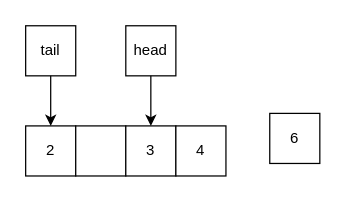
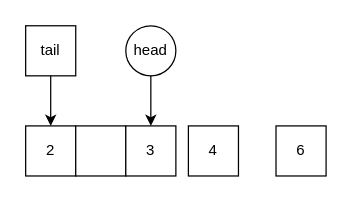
- <mxCell id="11" value="head" style="rounded=0;whiteSpace=wrap;html=1;" vertex="1" parent="10"><mxGeometry width="40" height="40" as="geometry" /></mxCell>
+ <mxCell id="11" value="head" style="ellipse;whiteSpace=wrap;html=1;" vertex="1" parent="10"><mxGeometry width="40" height="40" as="geometry" /></mxCell>
- <mxCell id="6" value="6" style="rounded=0;whiteSpace=wrap;html=1;" vertex="1" parent="1"><mxGeometry x="215" y="90" width="40" height="40" as="geometry" /></mxCell>
+ <mxCell id="6" value="6" style="rounded=0;whiteSpace=wrap;html=1;" vertex="1" parent="1"><mxGeometry x="220" y="100" width="40" height="40" as="geometry" /></mxCell>
- <mxCell id="5" value="4" style="rounded=0;whiteSpace=wrap;html=1;" vertex="1" parent="1"><mxGeometry x="140" y="100" width="40" height="40" as="geometry" /></mxCell>
+ <mxCell id="5" value="4" style="rounded=0;whiteSpace=wrap;html=1;" vertex="1" parent="1"><mxGeometry x="150" y="100" width="40" height="40" as="geometry" /></mxCell>
